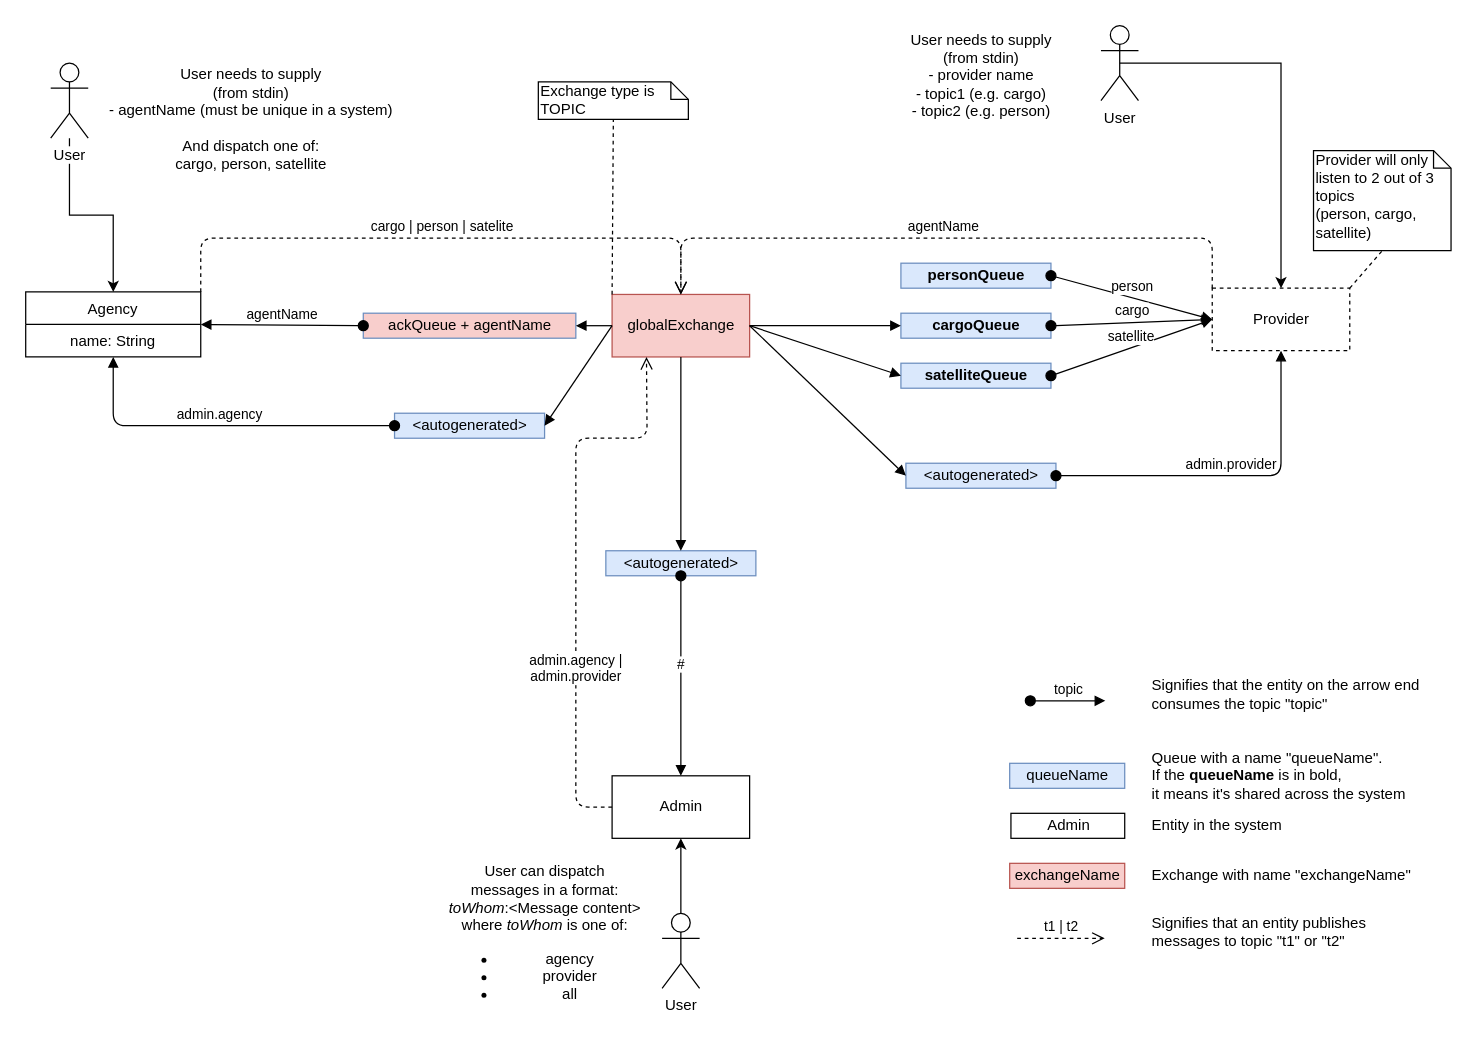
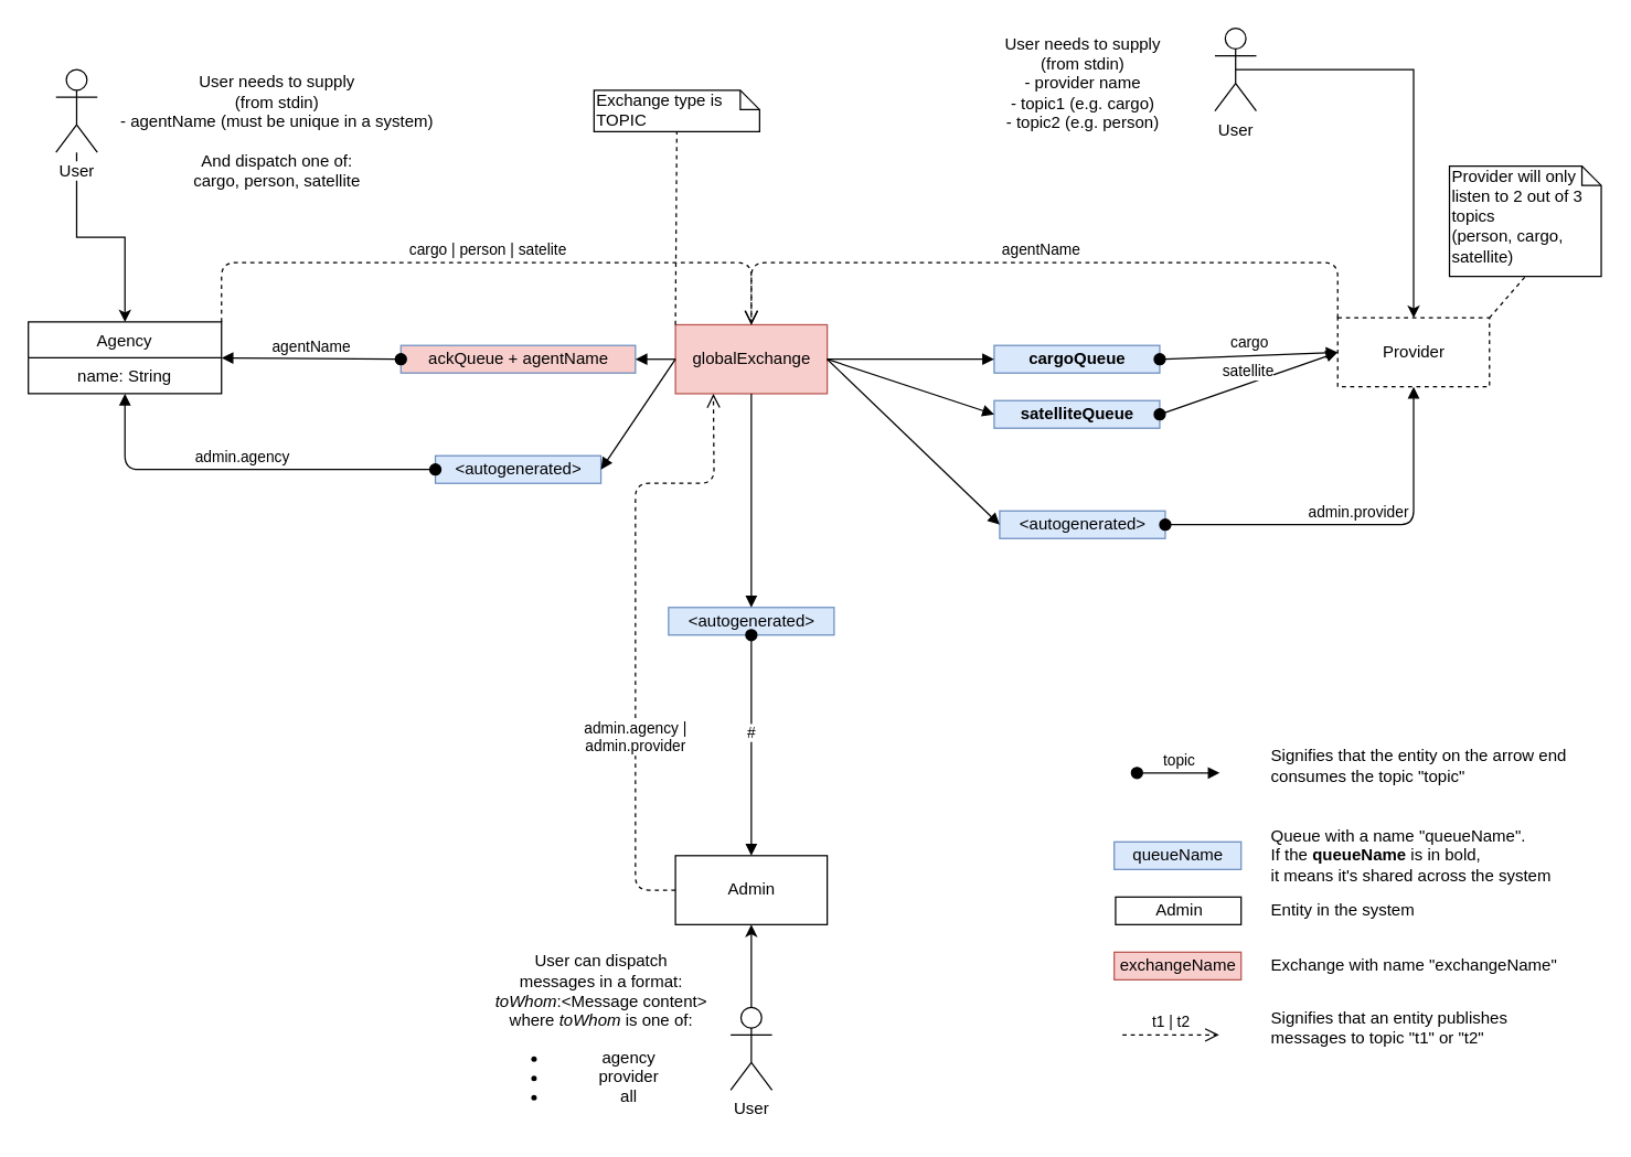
- <mxCell id="2" value="&lt;b&gt;personQueue&lt;/b&gt;" style="html=1;fillColor=#dae8fc;strokeColor=#6c8ebf;" vertex="1" parent="1"><mxGeometry x="720" y="210" width="120" height="20" as="geometry" /></mxCell>
- <mxCell id="7" value="person" style="html=1;verticalAlign=bottom;startArrow=oval;startFill=1;endArrow=block;startSize=8;exitX=1;exitY=0.5;exitDx=0;exitDy=0;entryX=0;entryY=0.5;entryDx=0;entryDy=0;" edge="1" parent="1" source="2" target="5"><mxGeometry width="60" relative="1" as="geometry"><mxPoint x="869" y="220" as="sourcePoint" /><mxPoint x="889" y="170" as="targetPoint" /></mxGeometry></mxCell>
